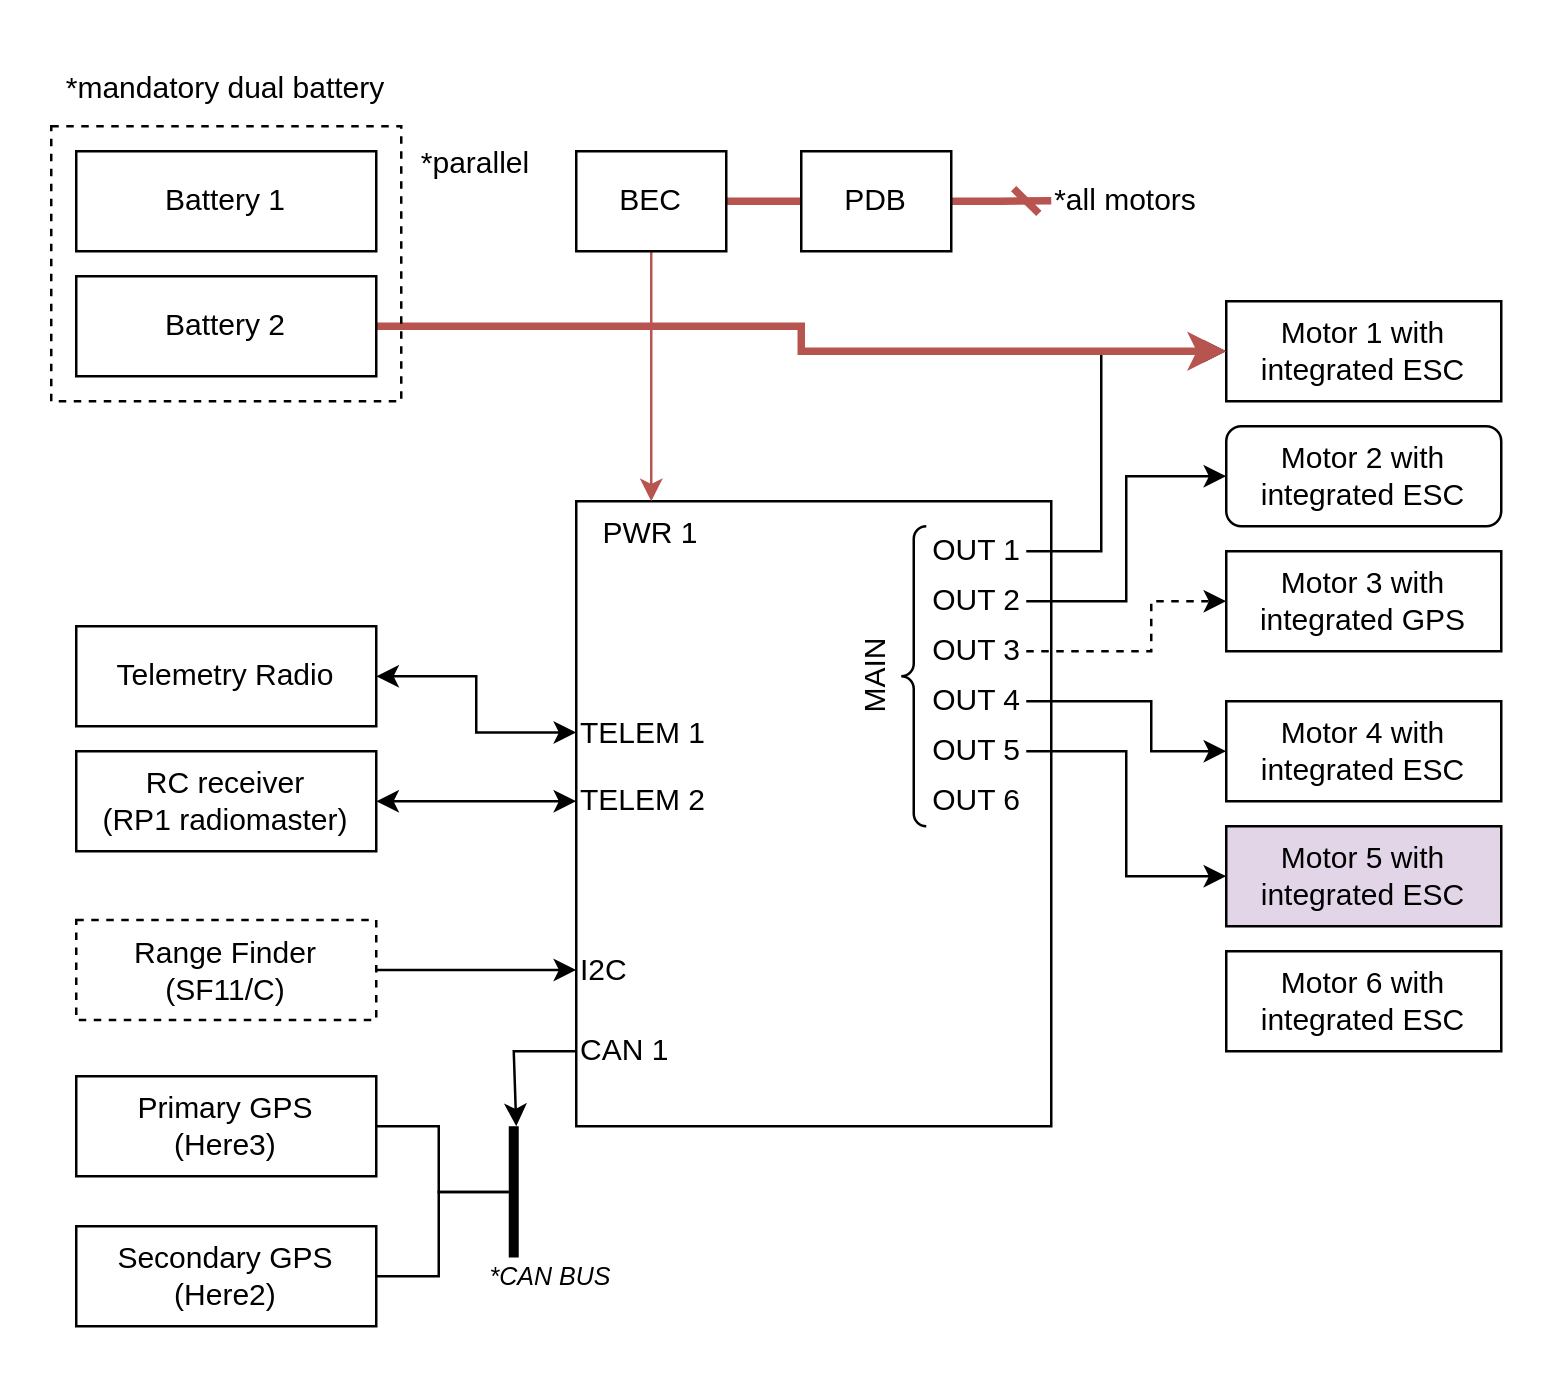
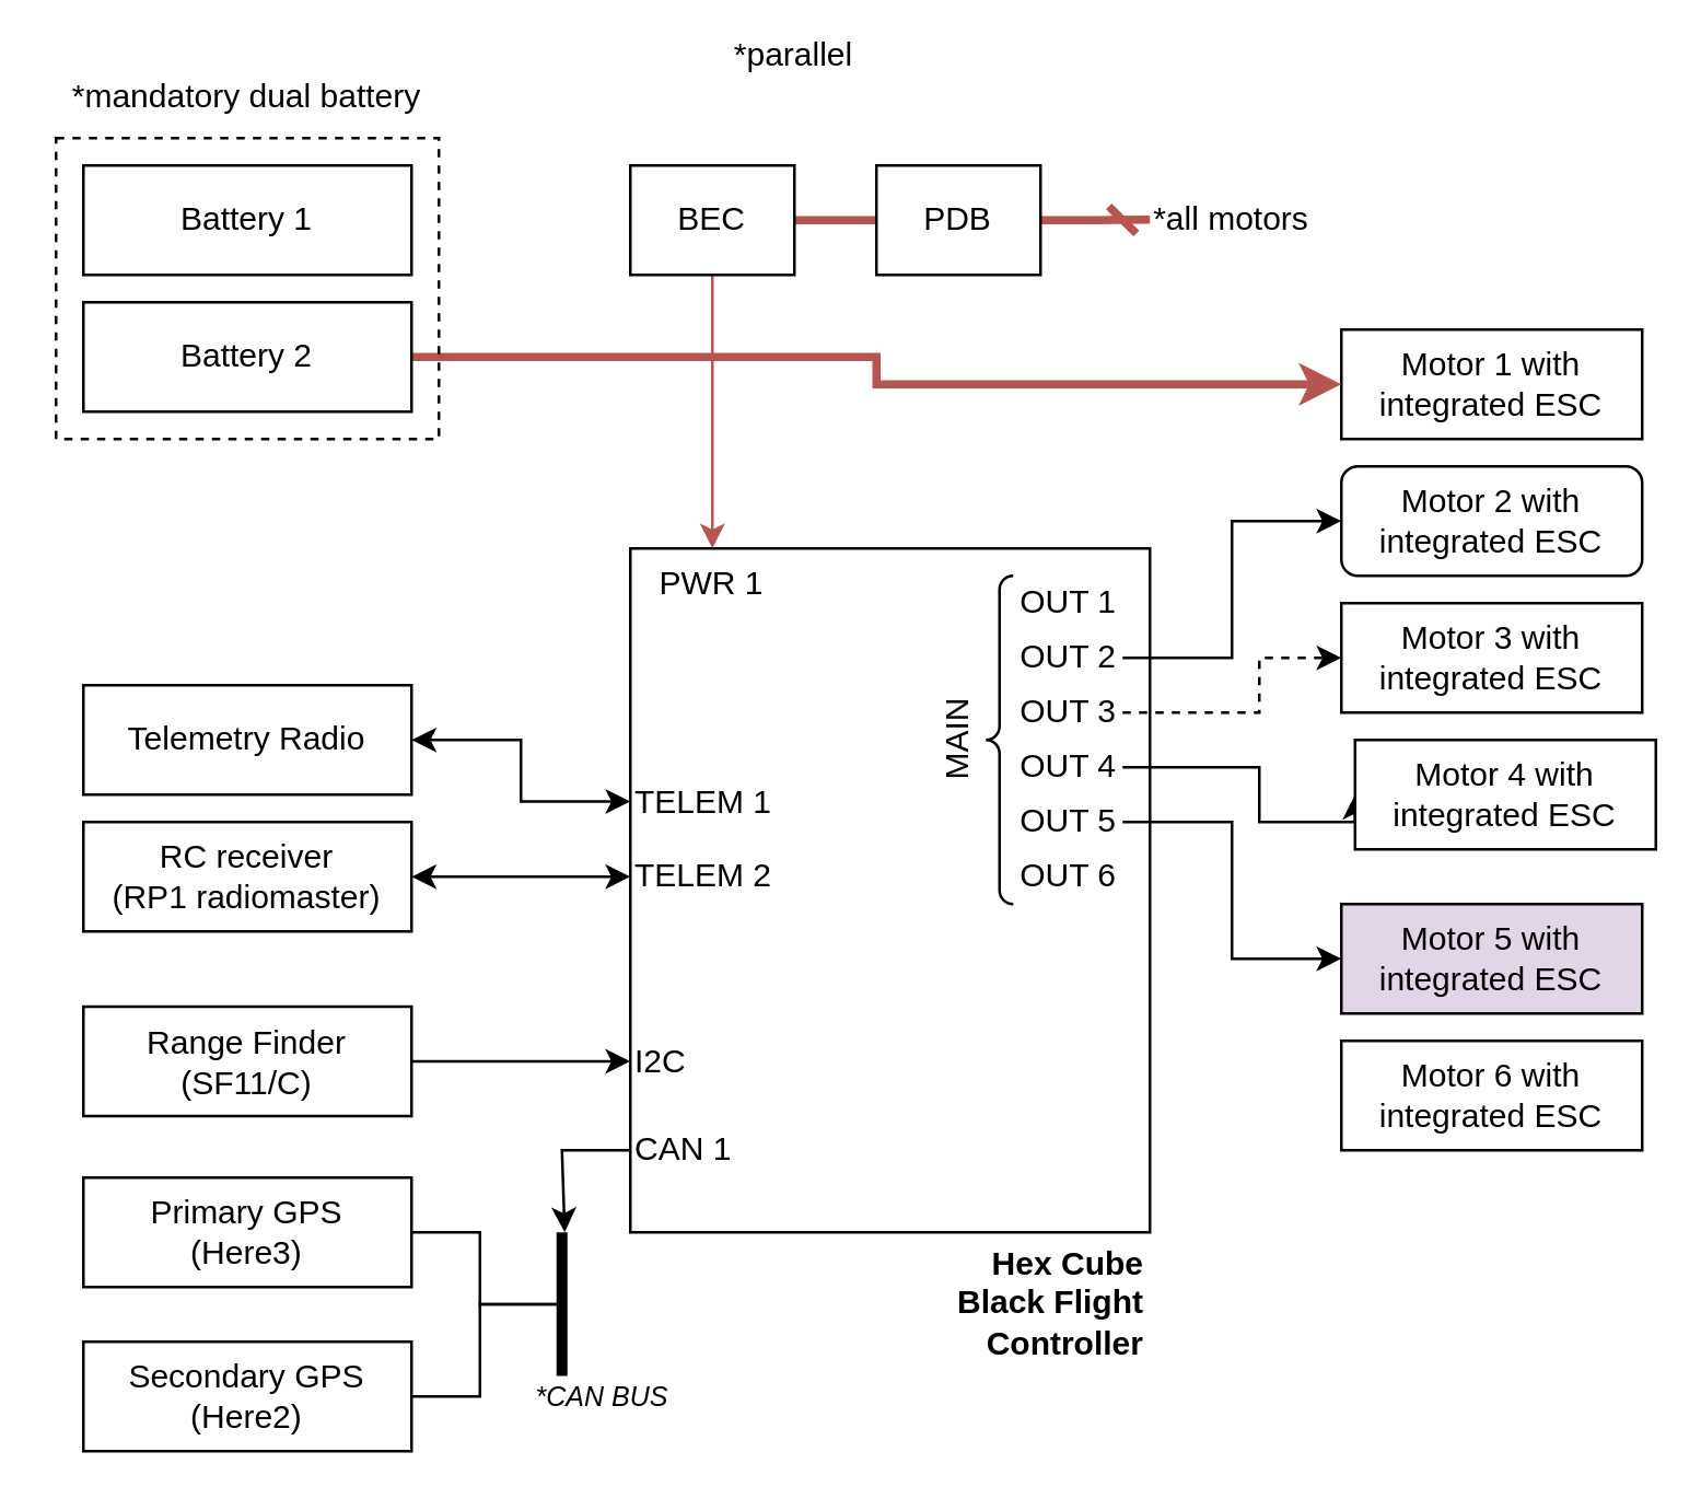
- <mxCell id="49" value="*parallel" style="text;html=1;strokeColor=none;fillColor=none;align=center;verticalAlign=middle;whiteSpace=wrap;rounded=0;" vertex="1" parent="1"><mxGeometry x="160" y="50" width="60" height="30" as="geometry" /></mxCell>
+ <mxCell id="49" value="*parallel" style="text;html=1;strokeColor=none;fillColor=none;align=center;verticalAlign=middle;whiteSpace=wrap;rounded=0;" vertex="1" parent="1"><mxGeometry x="260" y="5" width="60" height="30" as="geometry" /></mxCell>
- <mxCell id="4" style="edgeStyle=orthogonalEdgeStyle;rounded=0;orthogonalLoop=1;jettySize=auto;html=1;exitX=1;exitY=0.5;exitDx=0;exitDy=0;entryX=0;entryY=0.5;entryDx=0;entryDy=0;" edge="1" parent="1" source="5" target="17"><mxGeometry relative="1" as="geometry"><Array as="points"><mxPoint x="440" y="220" /><mxPoint x="440" y="140" /></Array></mxGeometry></mxCell>
- <mxCell id="19" value="Motor 3 with integrated GPS" style="rounded=0;whiteSpace=wrap;html=1;" vertex="1" parent="1"><mxGeometry x="490" y="220" width="110" height="40" as="geometry" /></mxCell>
+ <mxCell id="19" value="Motor 3 with integrated ESC" style="rounded=0;whiteSpace=wrap;html=1;" vertex="1" parent="1"><mxGeometry x="490" y="220" width="110" height="40" as="geometry" /></mxCell>
- <mxCell id="20" value="Motor 4 with integrated ESC" style="rounded=0;whiteSpace=wrap;html=1;" vertex="1" parent="1"><mxGeometry x="490" y="280" width="110" height="40" as="geometry" /></mxCell>
+ <mxCell id="20" value="Motor 4 with integrated ESC" style="rounded=0;whiteSpace=wrap;html=1;" vertex="1" parent="1"><mxGeometry x="495" y="270" width="110" height="40" as="geometry" /></mxCell>
- <mxCell id="30" value="Range Finder&lt;br&gt;(SF11/C)" style="rounded=0;whiteSpace=wrap;html=1;dashed=1;" vertex="1" parent="1"><mxGeometry x="30" y="367.5" width="120" height="40" as="geometry" /></mxCell>
+ <mxCell id="30" value="Range Finder&lt;br&gt;(SF11/C)" style="rounded=0;whiteSpace=wrap;html=1;" vertex="1" parent="1"><mxGeometry x="30" y="367.5" width="120" height="40" as="geometry" /></mxCell>
+ <mxCell id="3" value="Hex Cube Black Flight Controller" style="text;html=1;strokeColor=none;fillColor=none;align=right;verticalAlign=middle;whiteSpace=wrap;rounded=0;fontStyle=1" vertex="1" parent="1"><mxGeometry x="340" y="451.25" width="80" height="50" as="geometry" /></mxCell>
